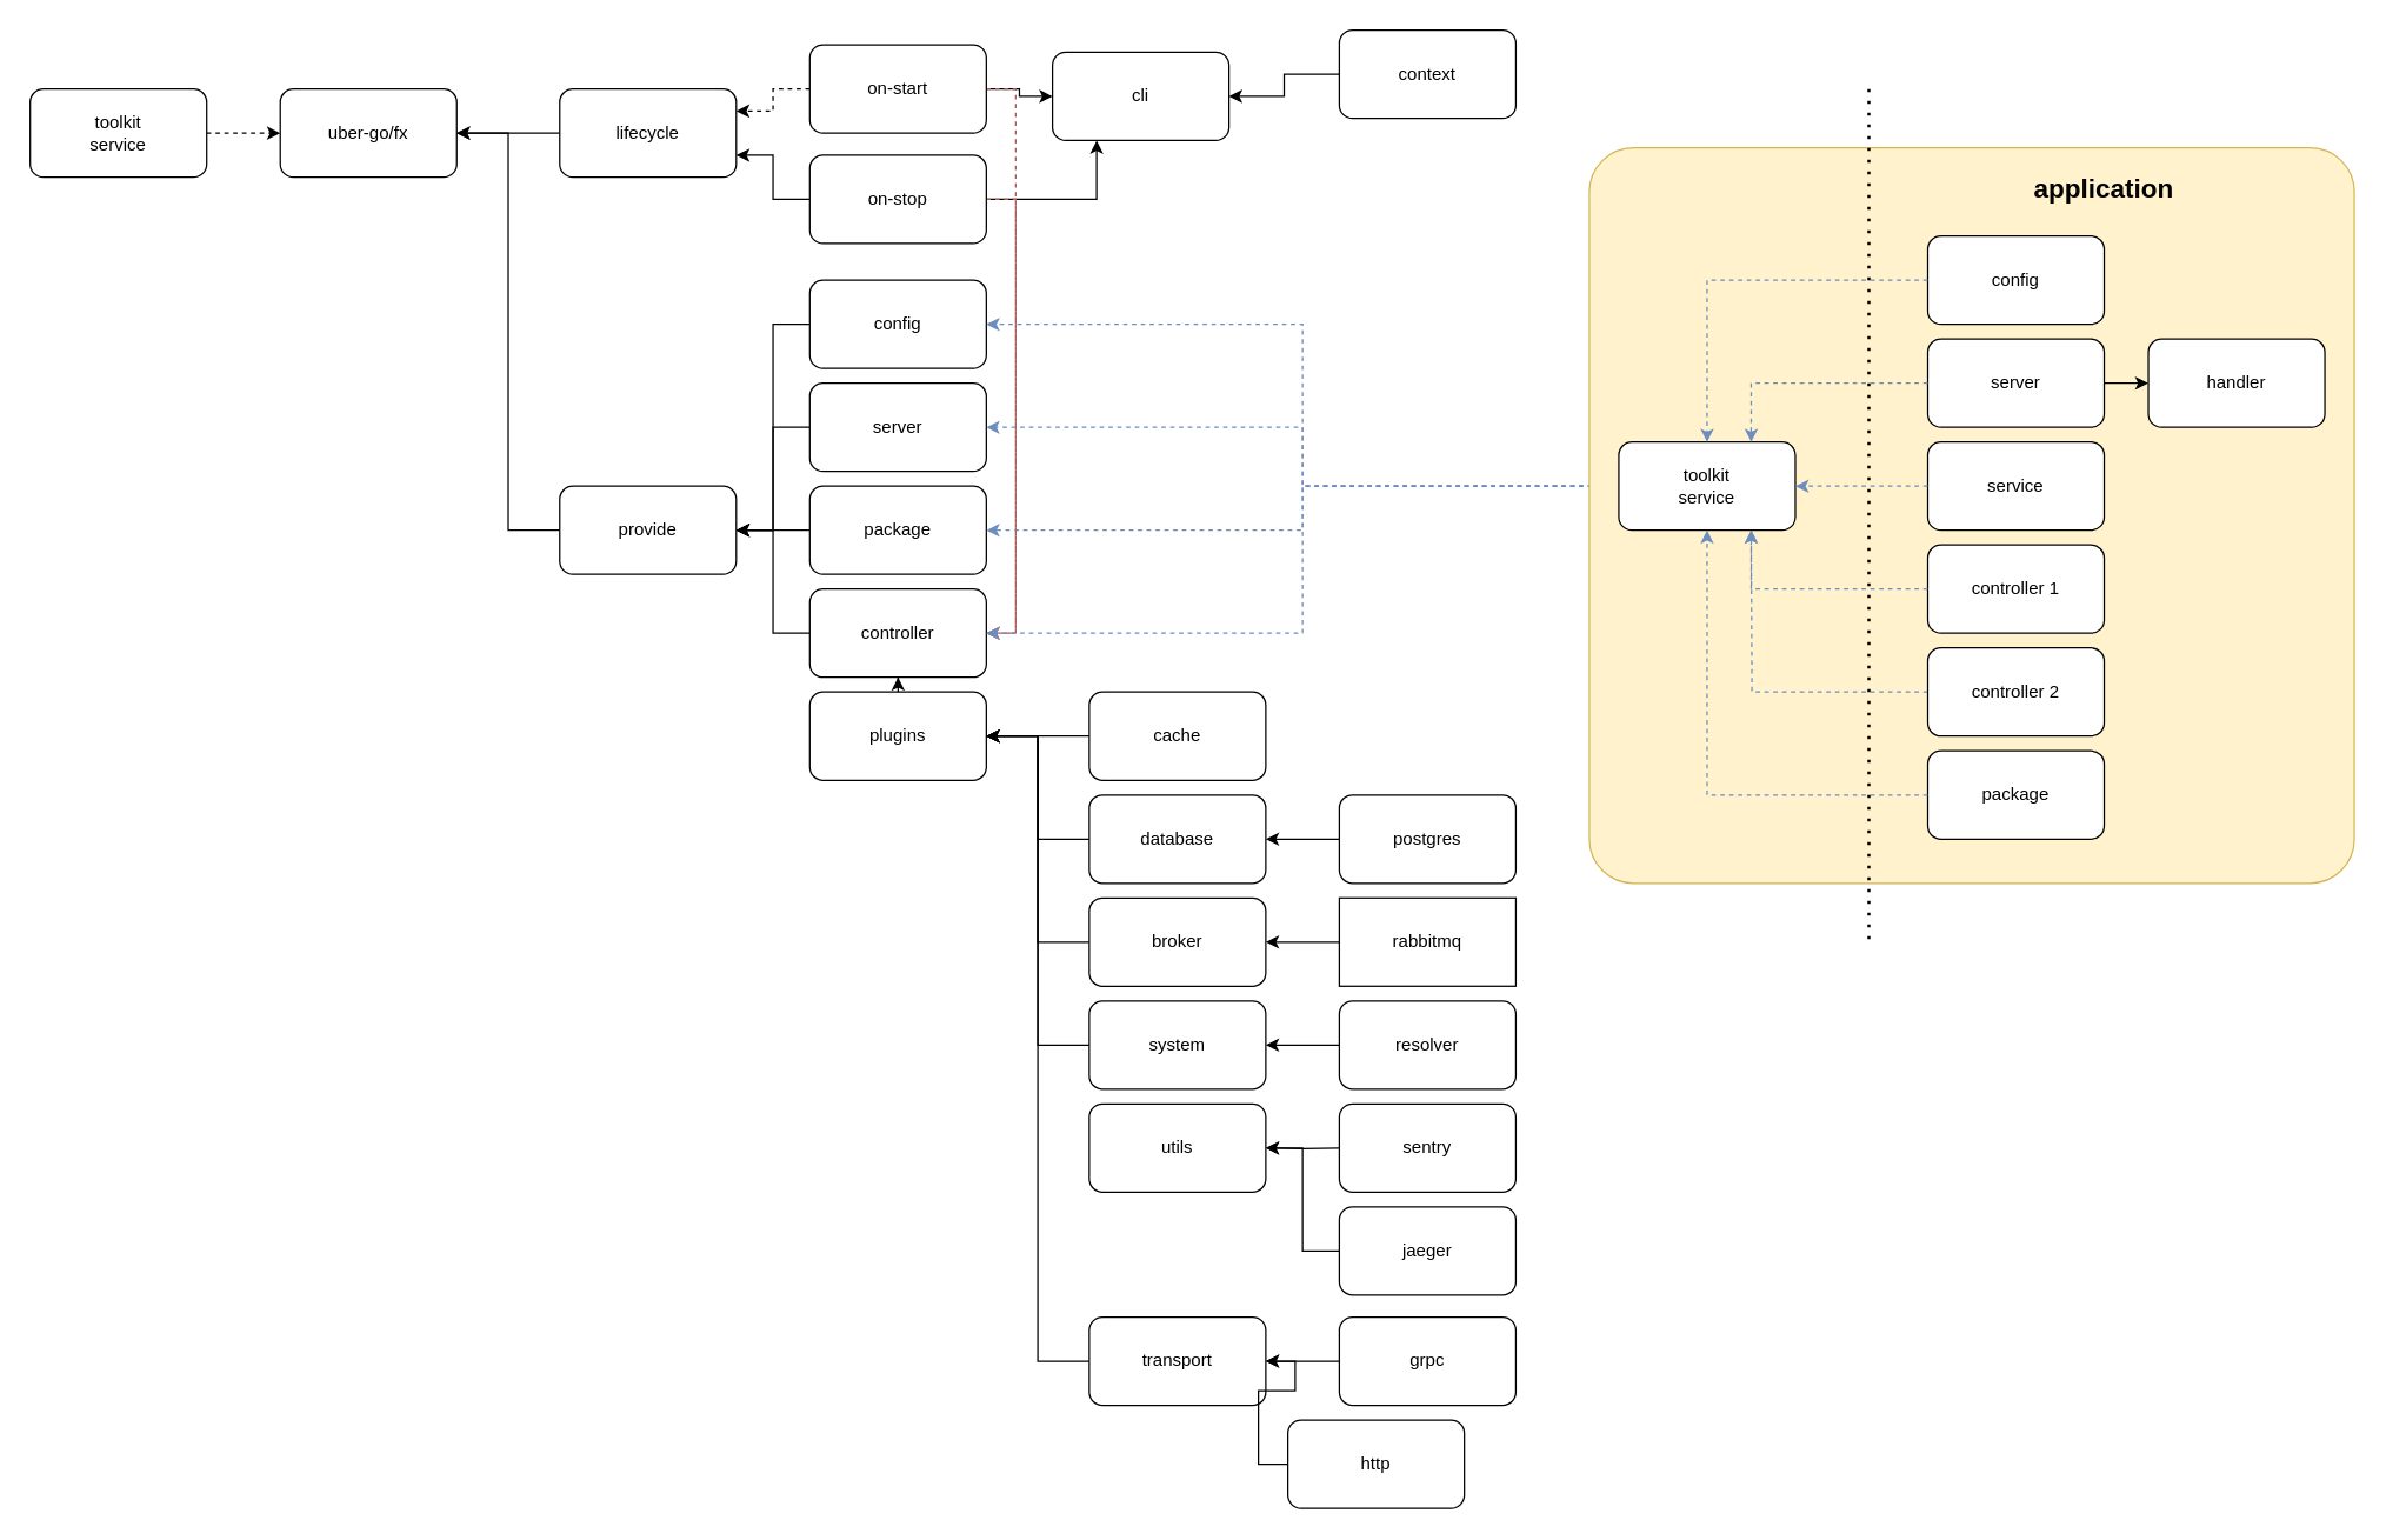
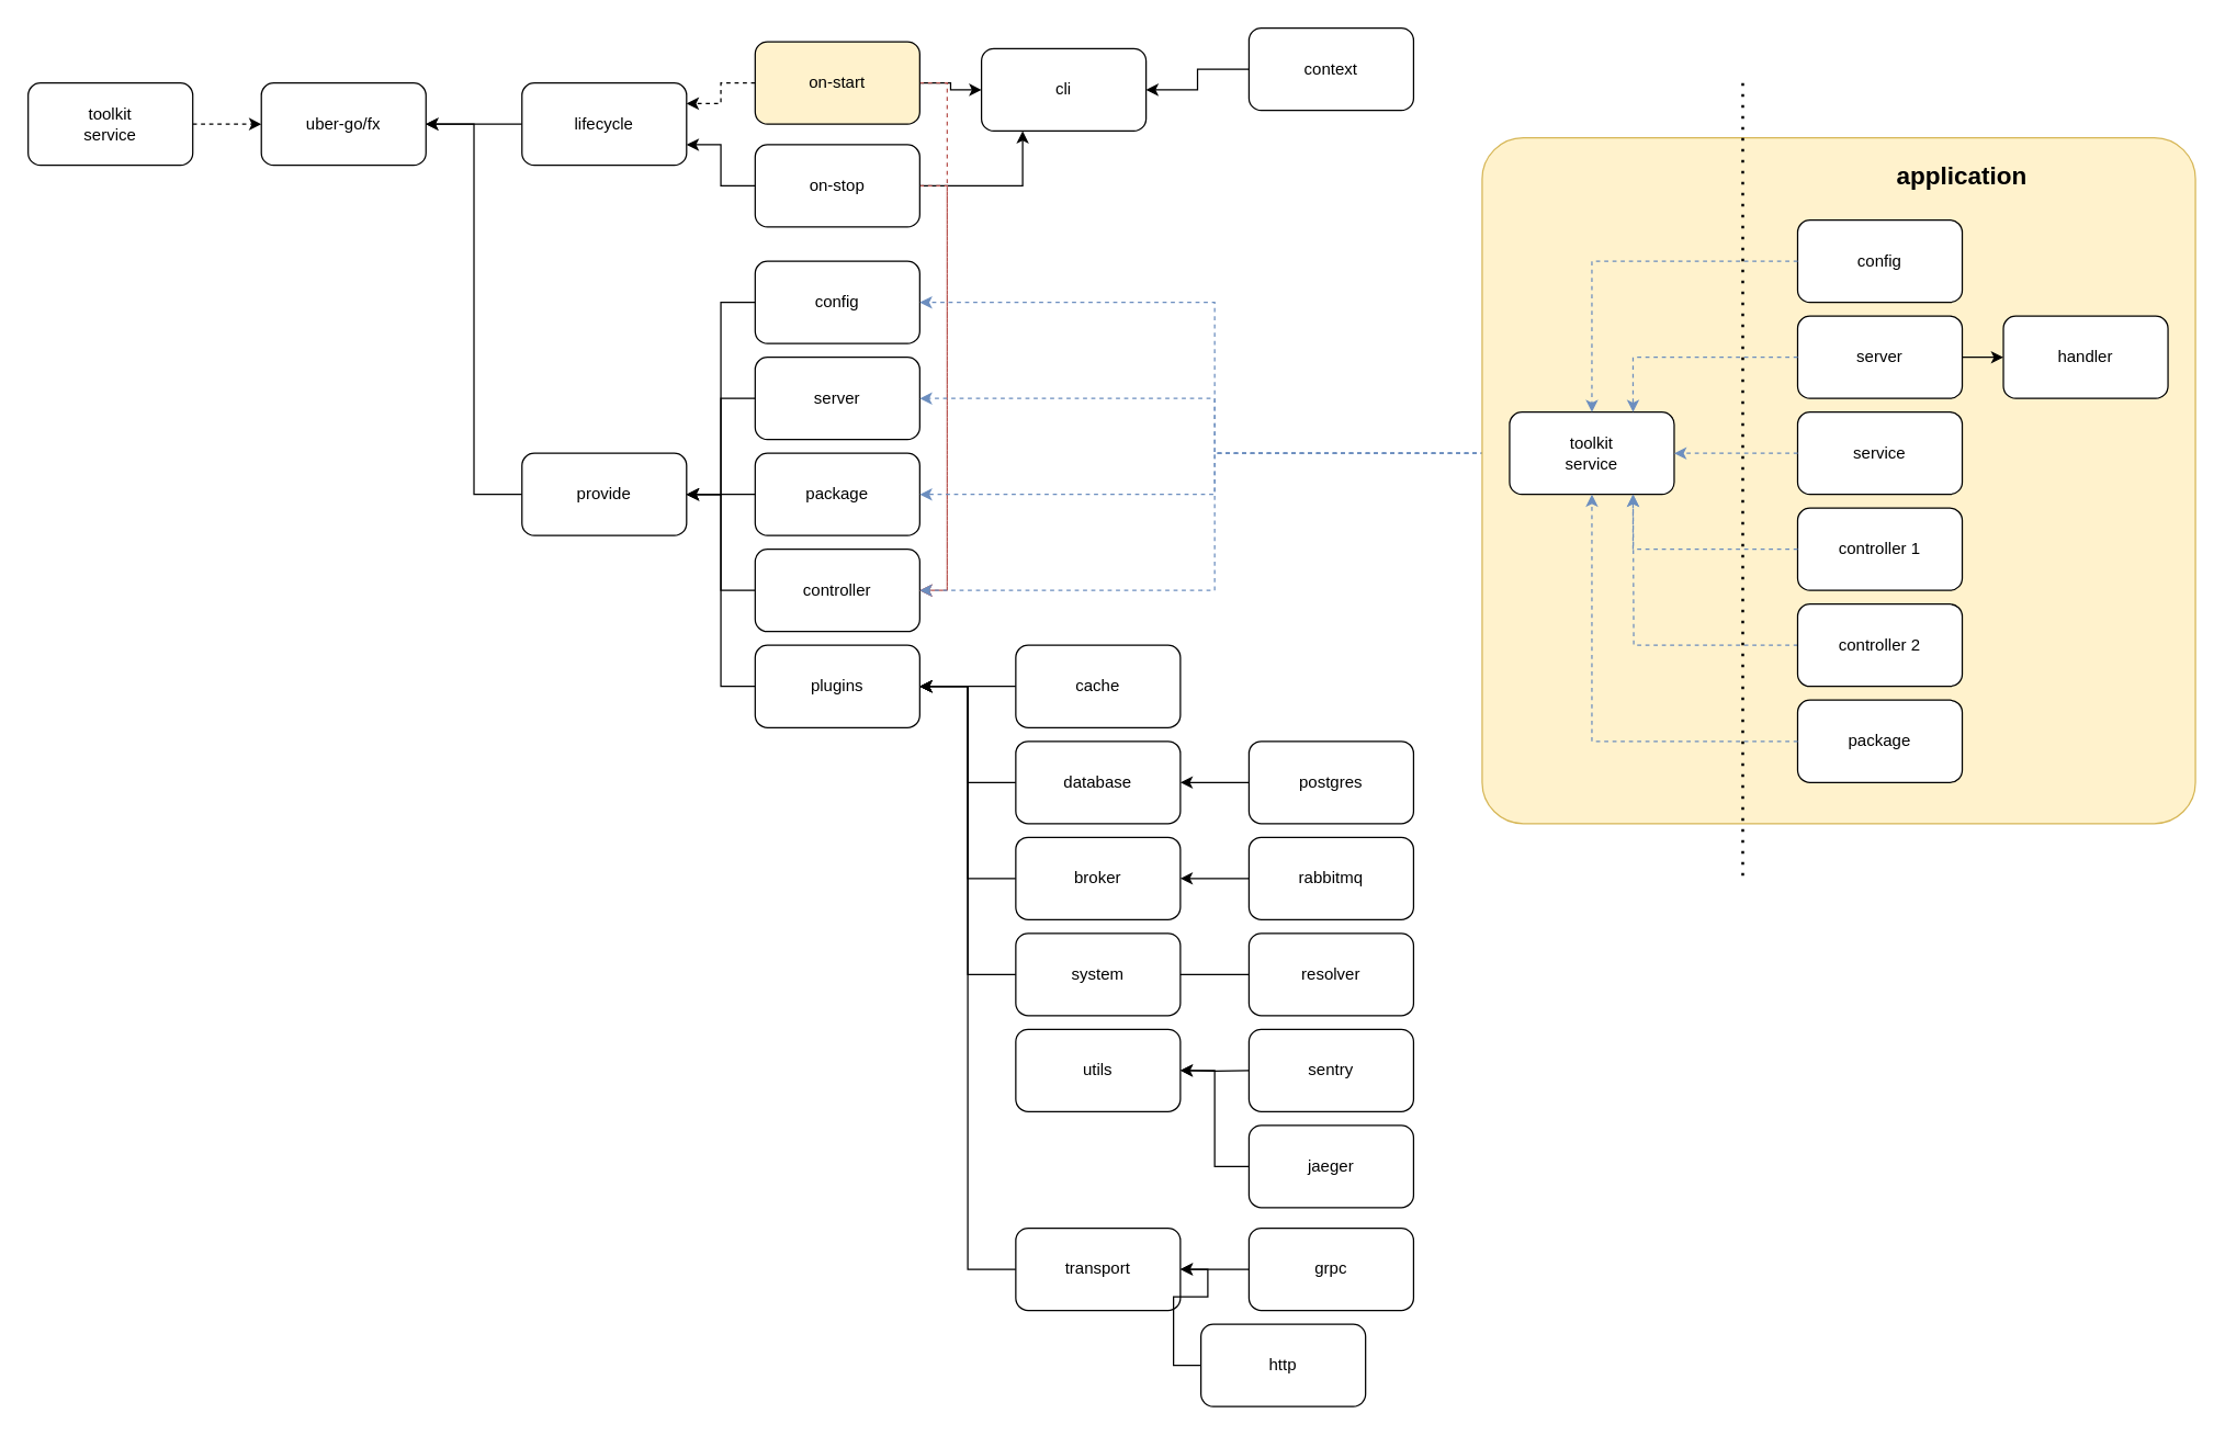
- <mxCell id="49" value="on-start" style="rounded=1;whiteSpace=wrap;html=1;" vertex="1" parent="1"><mxGeometry x="550" y="30" width="120" height="60" as="geometry" /></mxCell>
+ <mxCell id="49" value="on-start" style="rounded=1;whiteSpace=wrap;html=1;fillColor=#fff2cc;" vertex="1" parent="1"><mxGeometry x="550" y="30" width="120" height="60" as="geometry" /></mxCell>
- <mxCell id="6" style="edgeStyle=orthogonalEdgeStyle;rounded=0;orthogonalLoop=1;jettySize=auto;html=1;" edge="1" parent="1" source="7" target="34"><mxGeometry relative="1" as="geometry" /></mxCell>
+ <mxCell id="6" style="edgeStyle=orthogonalEdgeStyle;rounded=0;orthogonalLoop=1;jettySize=auto;html=1;entryX=1;entryY=0.5;entryDx=0;entryDy=0;" edge="1" parent="1" source="7" target="43"><mxGeometry relative="1" as="geometry" /></mxCell>
- <mxCell id="30" value="rabbitmq" style="whiteSpace=wrap;html=1;rounded=0;" vertex="1" parent="1"><mxGeometry x="910" y="610" width="120" height="60" as="geometry" /></mxCell>
+ <mxCell id="30" value="rabbitmq" style="rounded=1;whiteSpace=wrap;html=1;" vertex="1" parent="1"><mxGeometry x="910" y="610" width="120" height="60" as="geometry" /></mxCell>
- <mxCell id="16" style="edgeStyle=orthogonalEdgeStyle;rounded=0;orthogonalLoop=1;jettySize=auto;html=1;exitX=0;exitY=0.5;exitDx=0;exitDy=0;entryX=1;entryY=0.5;entryDx=0;entryDy=0;" edge="1" parent="1" source="17" target="13"><mxGeometry relative="1" as="geometry" /></mxCell>
+ <mxCell id="16" style="edgeStyle=orthogonalEdgeStyle;rounded=0;orthogonalLoop=1;jettySize=auto;html=1;exitX=0;exitY=0.5;exitDx=0;exitDy=0;entryX=1;entryY=0.5;entryDx=0;entryDy=0;endArrow=none;" edge="1" parent="1" source="17" target="13"><mxGeometry relative="1" as="geometry" /></mxCell>
